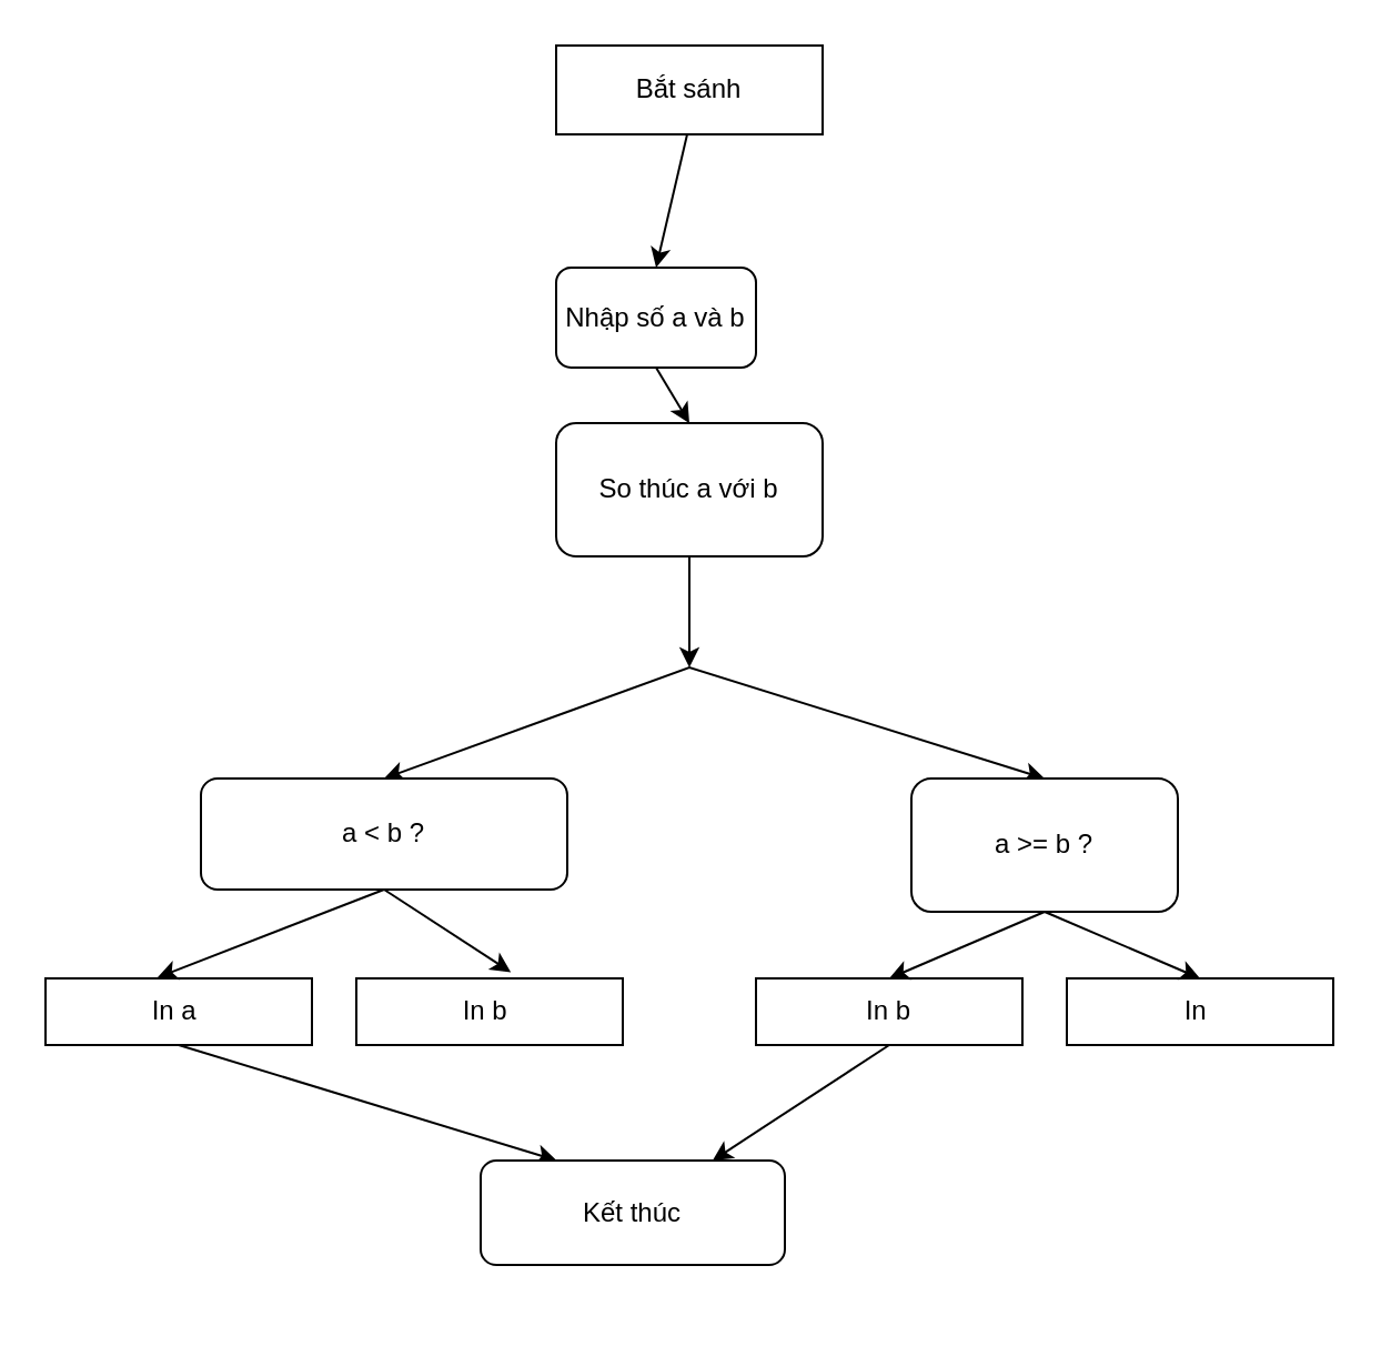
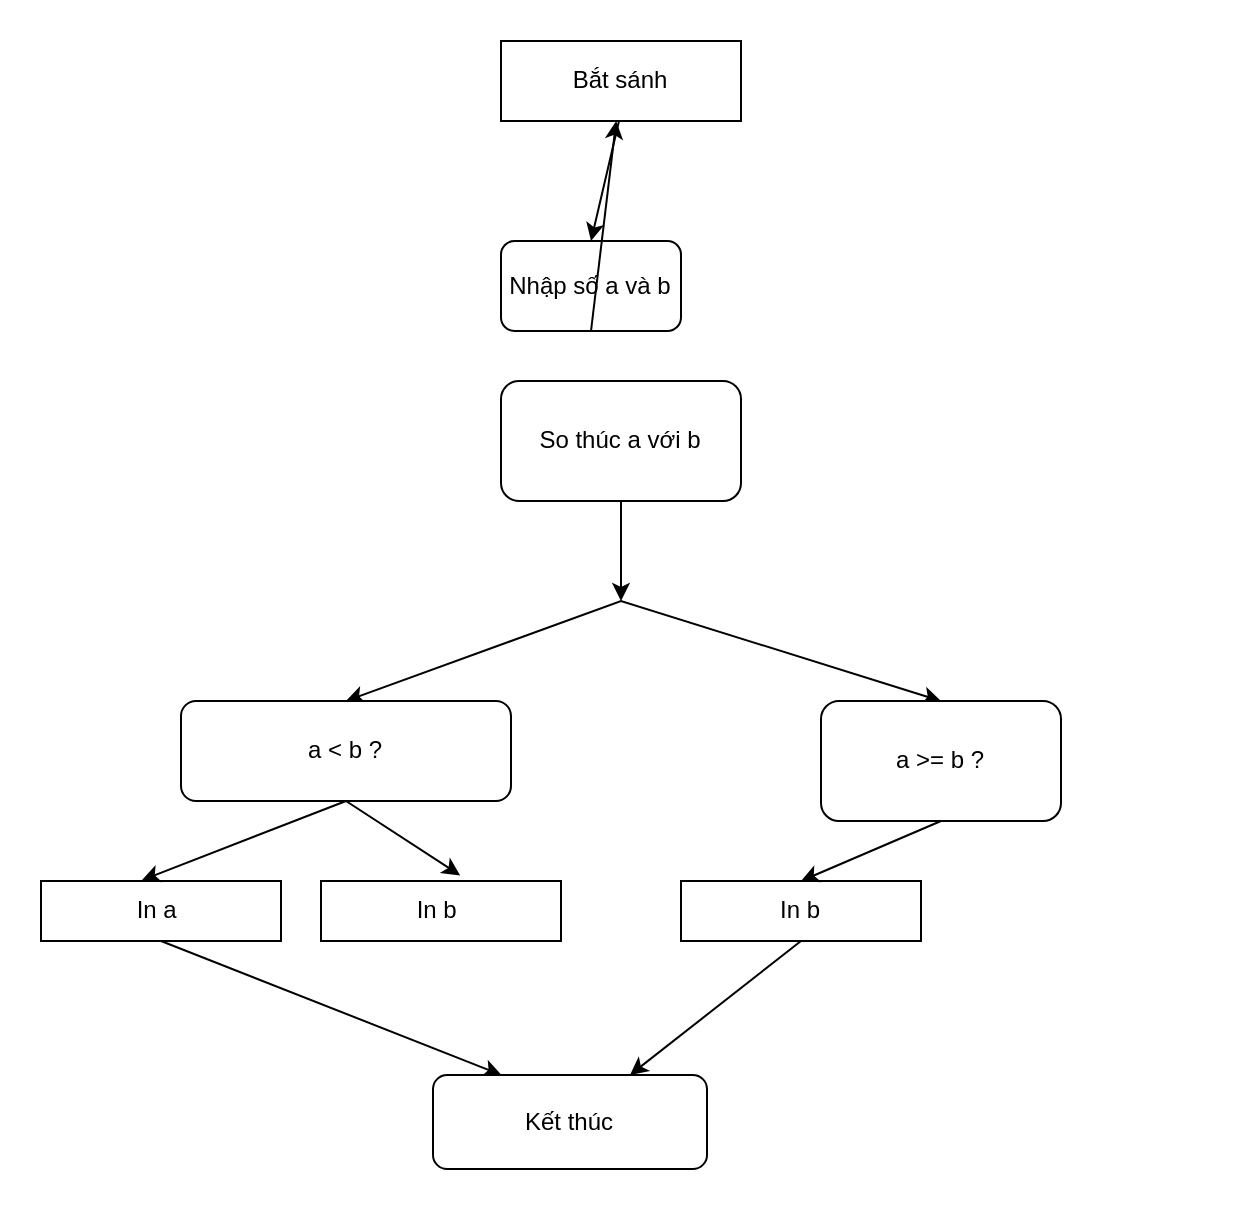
- <mxCell id="6" value="" style="endArrow=classic;html=1;rounded=0;exitX=0.5;exitY=1;exitDx=0;exitDy=0;entryX=0.5;entryY=0;entryDx=0;entryDy=0;" edge="1" parent="1" source="3" target="5"><mxGeometry width="50" height="50" relative="1" as="geometry"><mxPoint x="300" y="240" as="sourcePoint" /><mxPoint x="350" y="190" as="targetPoint" /></mxGeometry></mxCell>
+ <mxCell id="6" value="" style="endArrow=classic;html=1;rounded=0;exitX=0.5;exitY=1;exitDx=0;exitDy=0;" edge="1" parent="1" source="3" target="2"><mxGeometry width="50" height="50" relative="1" as="geometry"><mxPoint x="300" y="240" as="sourcePoint" /><mxPoint x="350" y="190" as="targetPoint" /></mxGeometry></mxCell>
- <mxCell id="16" value="" style="endArrow=classic;html=1;rounded=0;exitX=0.5;exitY=1;exitDx=0;exitDy=0;entryX=0.5;entryY=0;entryDx=0;entryDy=0;" edge="1" parent="1" source="10" target="14"><mxGeometry width="50" height="50" relative="1" as="geometry"><mxPoint x="520" y="430" as="sourcePoint" /><mxPoint x="570" y="380" as="targetPoint" /></mxGeometry></mxCell>
- <mxCell id="14" value="In&amp;nbsp;" style="rounded=0;whiteSpace=wrap;html=1;" vertex="1" parent="1"><mxGeometry x="480" y="440" width="120" height="30" as="geometry" /></mxCell>
- <mxCell id="21" value="Kết thúc" style="rounded=1;whiteSpace=wrap;html=1;" vertex="1" parent="1"><mxGeometry x="216" y="522" width="137" height="47" as="geometry" /></mxCell>
+ <mxCell id="21" value="Kết thúc" style="rounded=1;whiteSpace=wrap;html=1;" vertex="1" parent="1"><mxGeometry x="216" y="537" width="137" height="47" as="geometry" /></mxCell>
